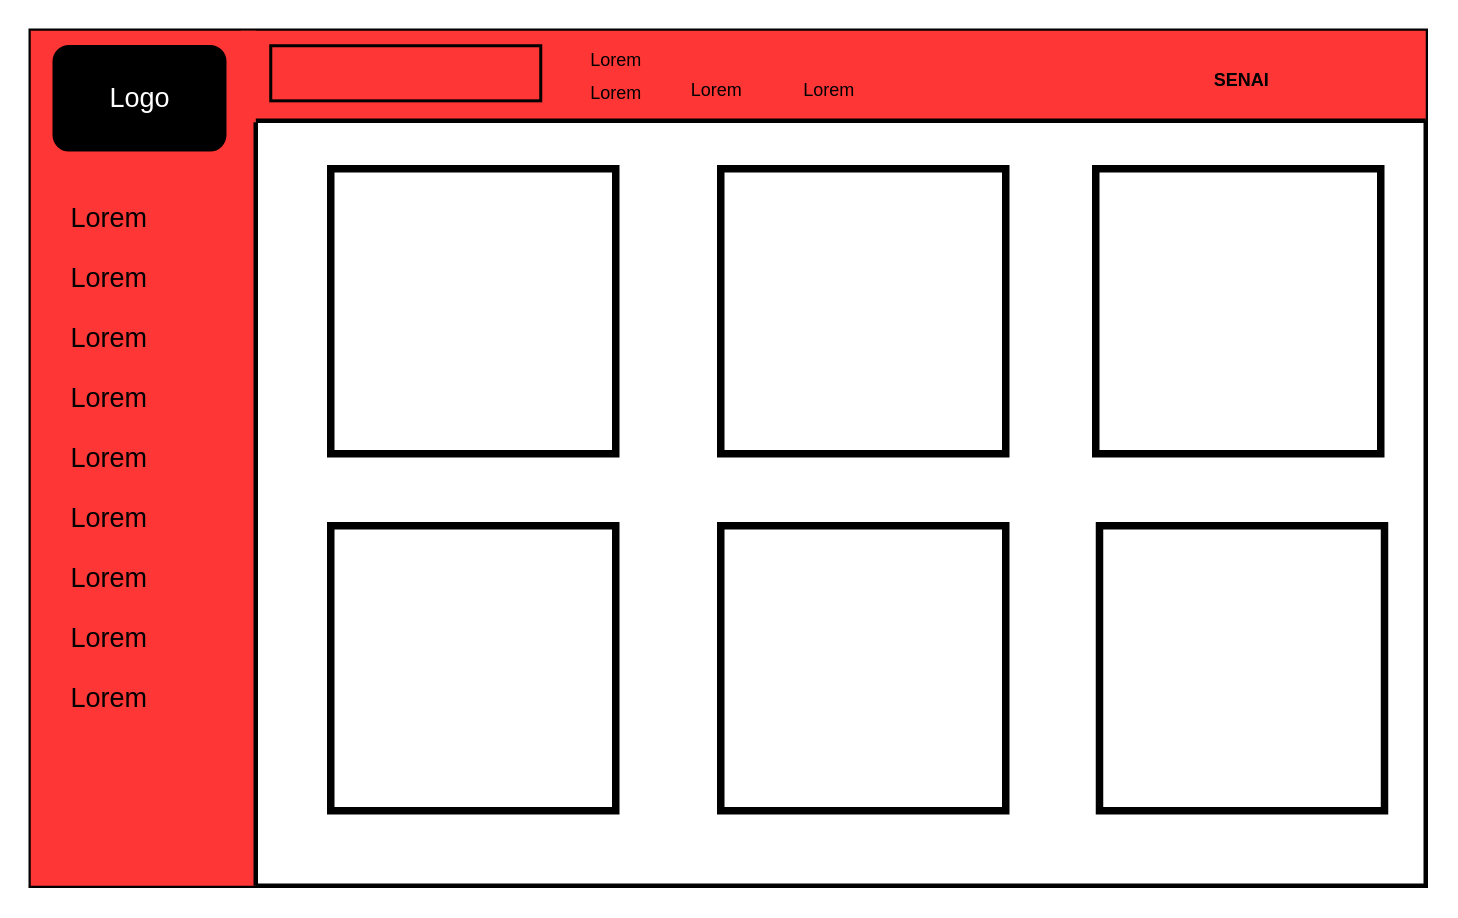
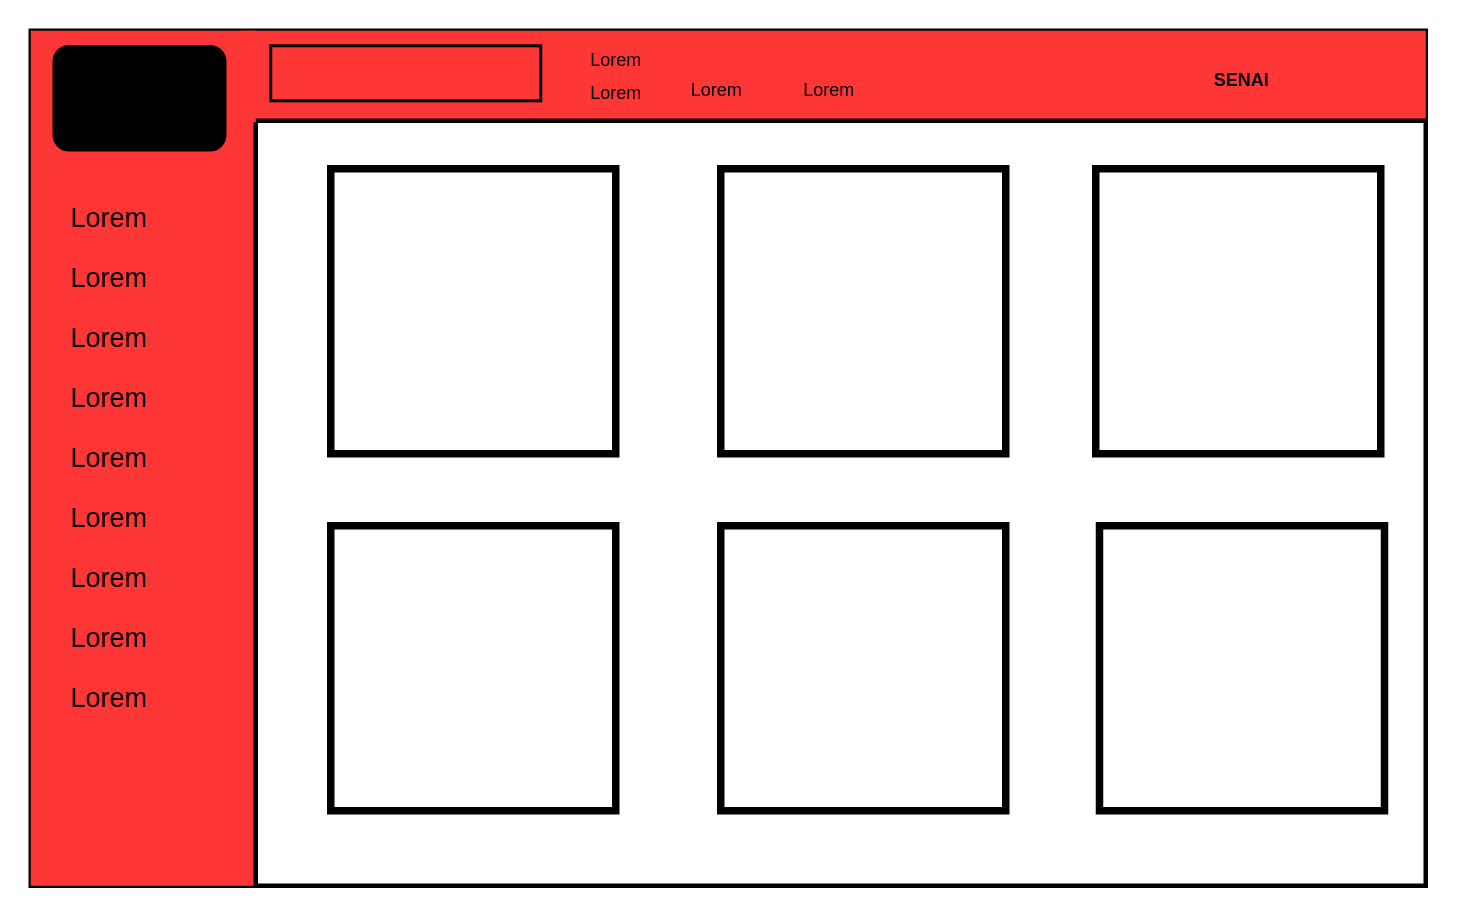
- <mxCell id="5" value="&lt;font style=&quot;font-size: 18px&quot;&gt;Logo&lt;/font&gt;" style="text;html=1;align=center;verticalAlign=middle;whiteSpace=wrap;rounded=0;fontSize=14;fontColor=#FFFFFF;" vertex="1" parent="1"><mxGeometry x="67.5" y="50" width="50" height="30" as="geometry" /></mxCell>
